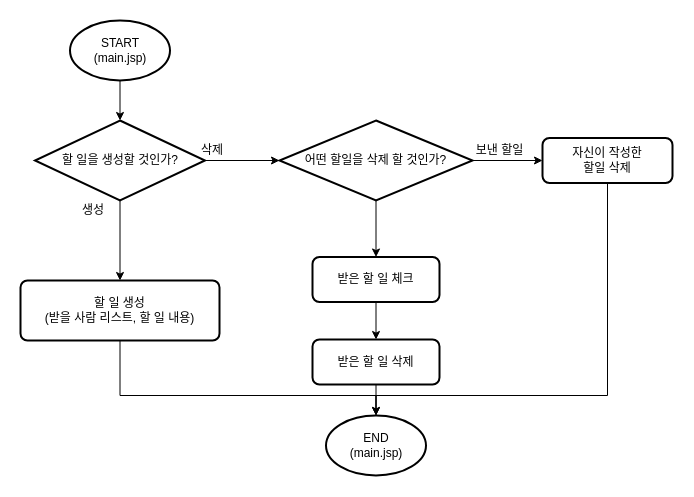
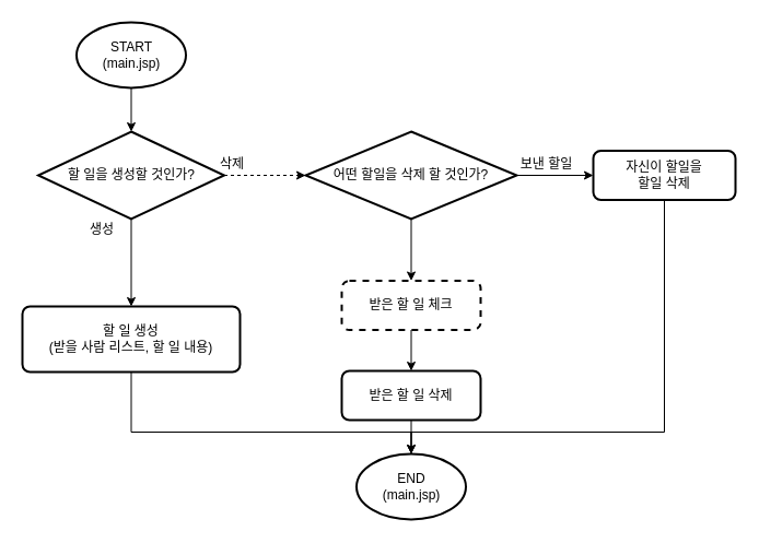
- <mxCell id="5" style="edgeStyle=orthogonalEdgeStyle;rounded=0;orthogonalLoop=1;jettySize=auto;html=1;exitX=1;exitY=0.5;exitDx=0;exitDy=0;exitPerimeter=0;entryX=0;entryY=0.5;entryDx=0;entryDy=0;entryPerimeter=0;" edge="1" parent="1" source="6" target="11"><mxGeometry relative="1" as="geometry" /></mxCell>
+ <mxCell id="5" style="edgeStyle=orthogonalEdgeStyle;rounded=0;orthogonalLoop=1;jettySize=auto;html=1;exitX=1;exitY=0.5;exitDx=0;exitDy=0;exitPerimeter=0;entryX=0;entryY=0.5;entryDx=0;entryDy=0;entryPerimeter=0;dashed=1;" edge="1" parent="1" source="6" target="11"><mxGeometry relative="1" as="geometry" /></mxCell>
- <mxCell id="19" value="자신이 작성한 &lt;br&gt;할일 삭제" style="rounded=1;whiteSpace=wrap;html=1;absoluteArcSize=1;arcSize=14;strokeWidth=2;" vertex="1" parent="1"><mxGeometry x="542" y="137.5" width="130" height="45" as="geometry" /></mxCell>
+ <mxCell id="19" value="자신이 할일을 &lt;br&gt;할일 삭제" style="rounded=1;whiteSpace=wrap;html=1;absoluteArcSize=1;arcSize=14;strokeWidth=2;" vertex="1" parent="1"><mxGeometry x="542" y="137.5" width="130" height="45" as="geometry" /></mxCell>
- <mxCell id="15" value="받은 할 일 체크" style="rounded=1;whiteSpace=wrap;html=1;absoluteArcSize=1;arcSize=14;strokeWidth=2;" vertex="1" parent="1"><mxGeometry x="312" y="256.5" width="127" height="45" as="geometry" /></mxCell>
+ <mxCell id="15" value="받은 할 일 체크" style="rounded=1;whiteSpace=wrap;html=1;absoluteArcSize=1;arcSize=14;strokeWidth=2;dashed=1;" vertex="1" parent="1"><mxGeometry x="312" y="256.5" width="127" height="45" as="geometry" /></mxCell>
